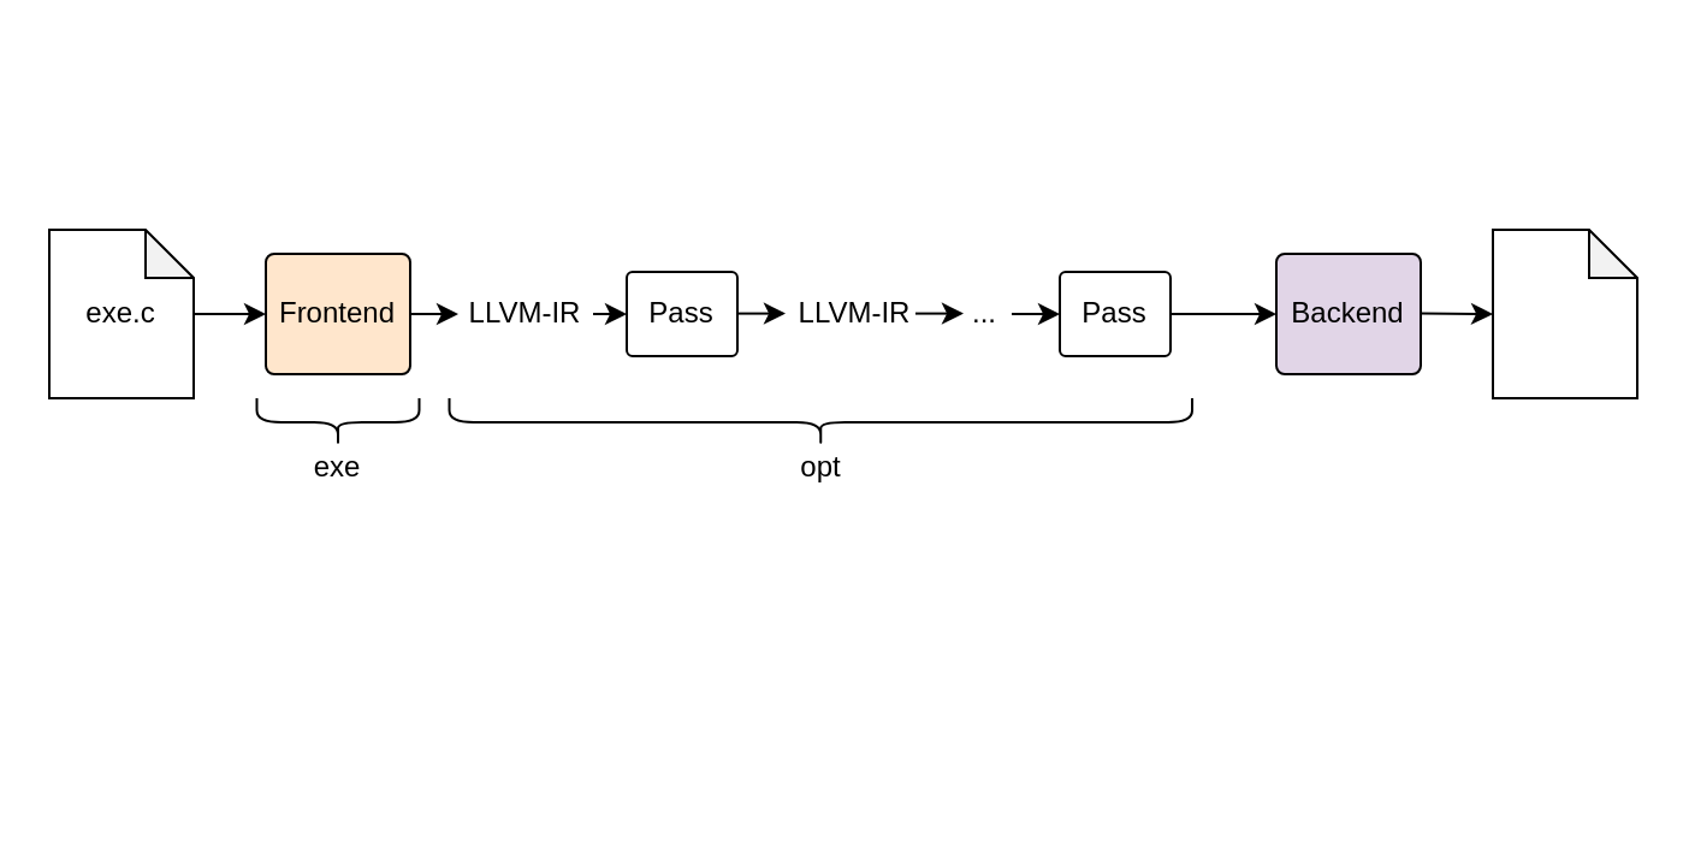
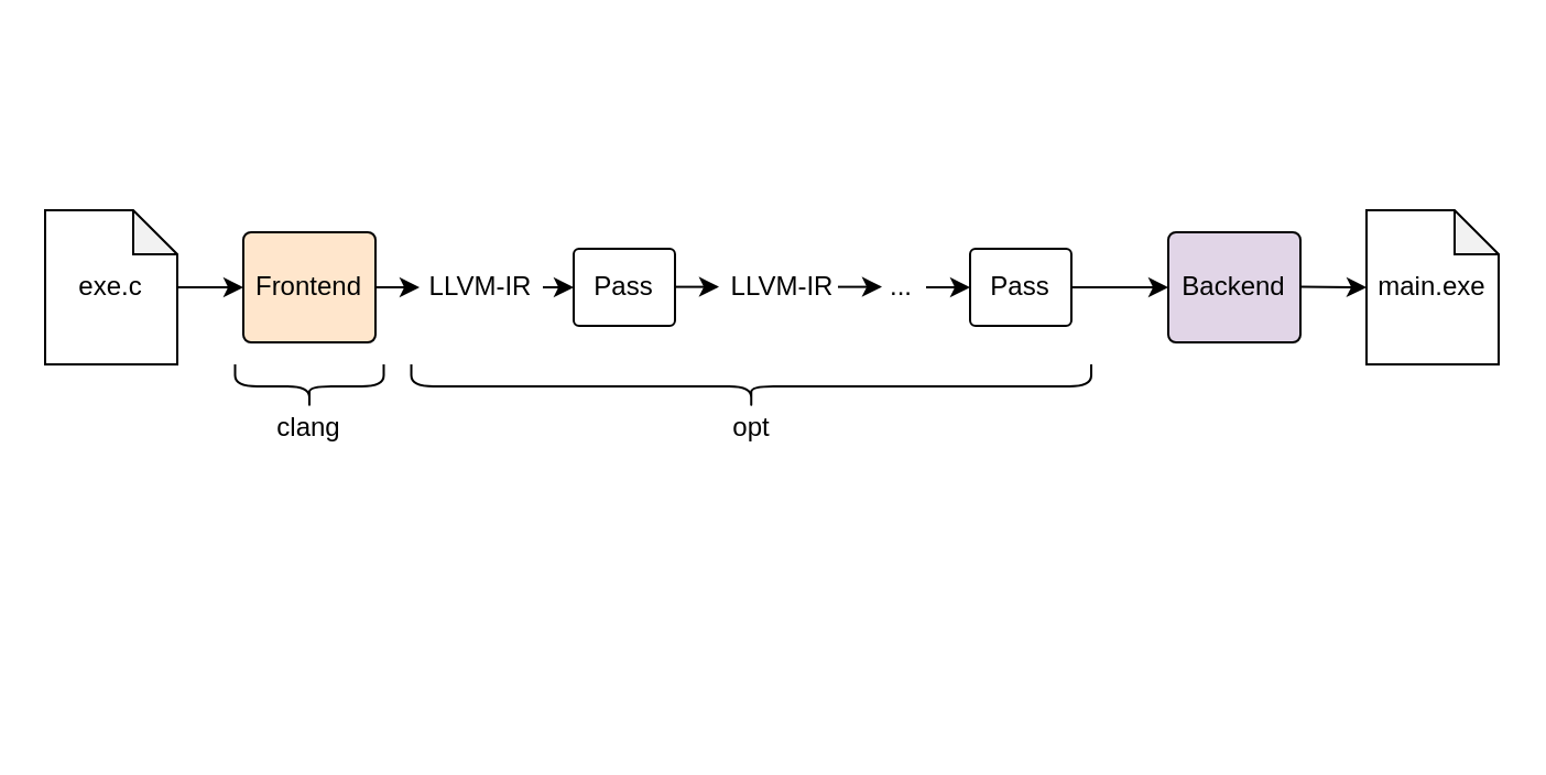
+ <mxCell id="20" value="main.exe" style="text;html=1;strokeColor=none;fillColor=none;align=center;verticalAlign=middle;whiteSpace=wrap;rounded=0;" vertex="1" parent="1"><mxGeometry x="620" y="115" width="60" height="30" as="geometry" /></mxCell>
- <mxCell id="22" value="exe" style="text;html=1;strokeColor=none;fillColor=none;align=center;verticalAlign=middle;whiteSpace=wrap;rounded=0;" vertex="1" parent="1"><mxGeometry x="110" y="178.75" width="60" height="30" as="geometry" /></mxCell>
+ <mxCell id="22" value="clang" style="text;html=1;strokeColor=none;fillColor=none;align=center;verticalAlign=middle;whiteSpace=wrap;rounded=0;" vertex="1" parent="1"><mxGeometry x="110" y="178.75" width="60" height="30" as="geometry" /></mxCell>
